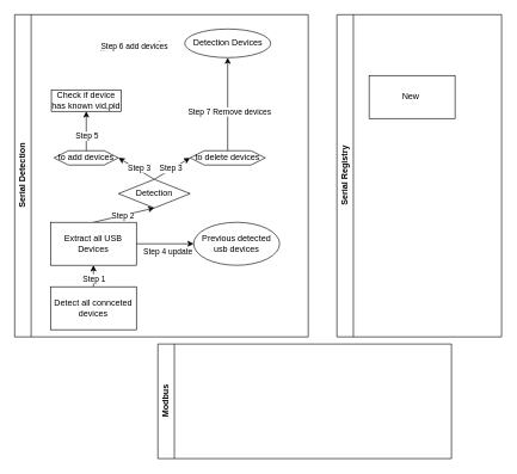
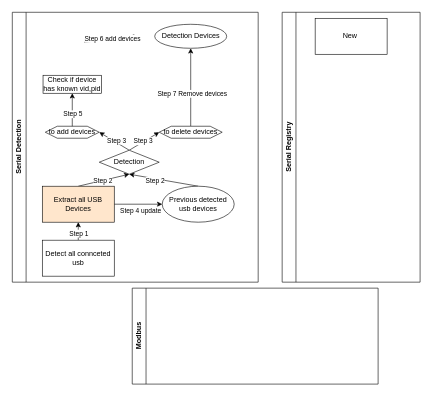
- <mxCell id="32" value="New&amp;nbsp;" style="rounded=0;whiteSpace=wrap;html=1;" vertex="1" parent="31"><mxGeometry x="45" y="85" width="120" height="60" as="geometry" /></mxCell>
+ <mxCell id="32" value="New&amp;nbsp;" style="rounded=0;whiteSpace=wrap;html=1;" vertex="1" parent="31"><mxGeometry x="55" y="10" width="120" height="60" as="geometry" /></mxCell>
+ <mxCell id="11" style="edgeStyle=none;html=1;exitX=0.5;exitY=0;exitDx=0;exitDy=0;entryX=0.5;entryY=1;entryDx=0;entryDy=0;" edge="1" parent="2" source="29" target="17"><mxGeometry relative="1" as="geometry"><mxPoint x="200" y="270" as="targetPoint" /><mxPoint x="320.0" y="350" as="sourcePoint" /></mxGeometry></mxCell>
+ <mxCell id="12" value="Step 2" style="edgeLabel;html=1;align=center;verticalAlign=middle;resizable=0;points=[];" vertex="1" connectable="0" parent="11"><mxGeometry x="0.257" y="3" relative="1" as="geometry"><mxPoint as="offset" /></mxGeometry></mxCell>
- <mxCell id="10" value="Extract all USB Devices" style="rounded=0;whiteSpace=wrap;html=1;" vertex="1" parent="2"><mxGeometry x="50" y="290" width="120" height="60" as="geometry" /></mxCell>
+ <mxCell id="10" value="Extract all USB Devices" style="rounded=0;whiteSpace=wrap;html=1;fillColor=#ffe6cc;" vertex="1" parent="2"><mxGeometry x="50" y="290" width="120" height="60" as="geometry" /></mxCell>
- <mxCell id="5" value="Detect all connceted devices" style="rounded=0;whiteSpace=wrap;html=1;" vertex="1" parent="2"><mxGeometry x="50" y="380" width="120" height="60" as="geometry" /></mxCell>
+ <mxCell id="5" value="Detect all connceted usb" style="rounded=0;whiteSpace=wrap;html=1;" vertex="1" parent="2"><mxGeometry x="50" y="380" width="120" height="60" as="geometry" /></mxCell>
